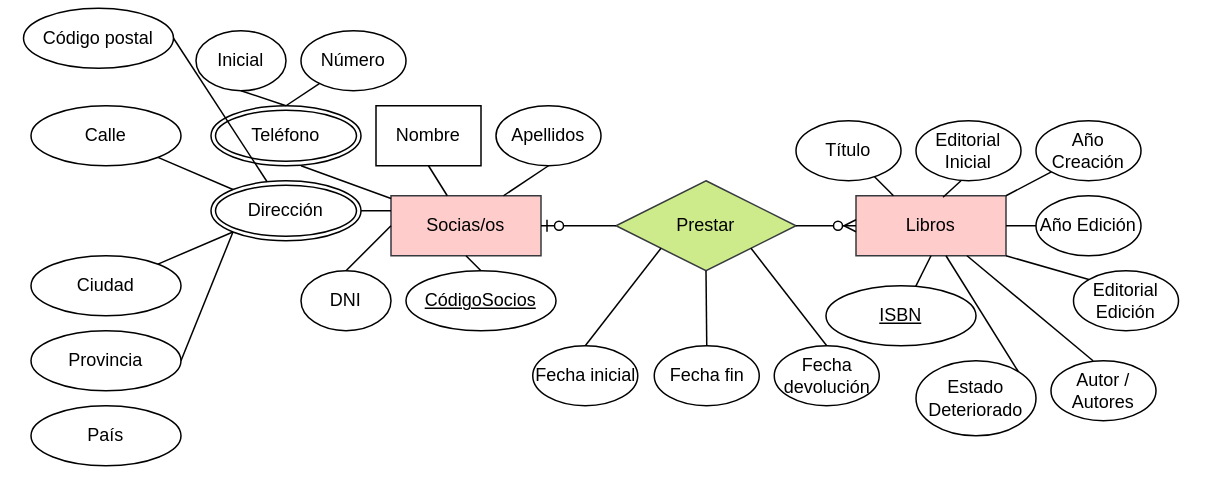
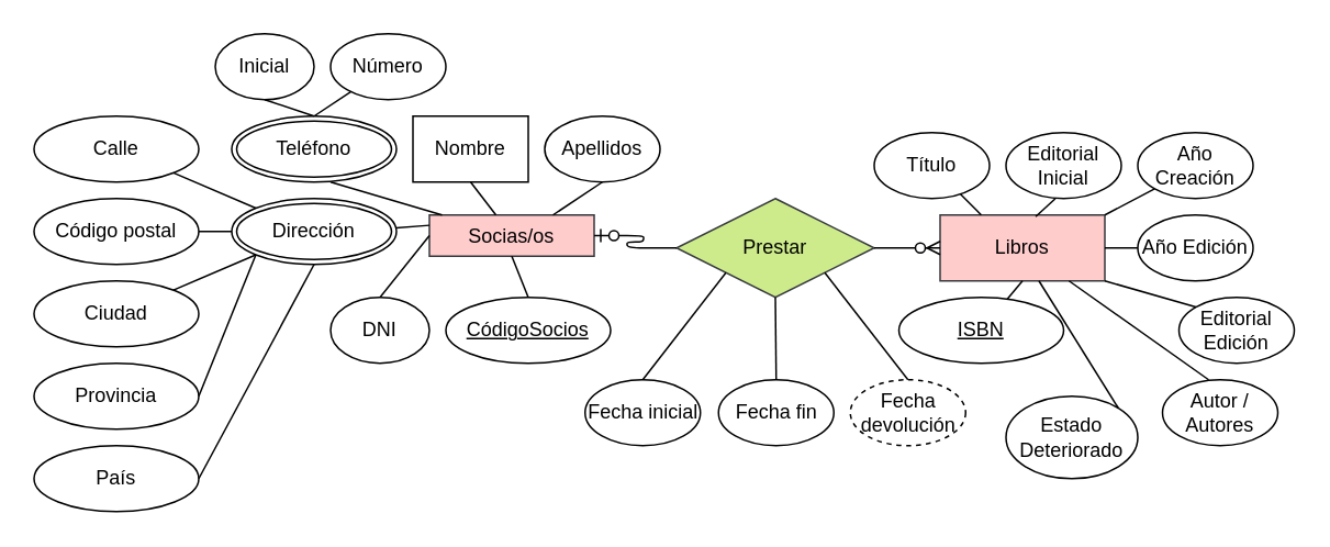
- <mxCell id="10" value="Código postal" style="ellipse;whiteSpace=wrap;html=1;align=center;" vertex="1" parent="1"><mxGeometry x="15" y="5" width="100" height="40" as="geometry" /></mxCell>
+ <mxCell id="10" value="Código postal" style="ellipse;whiteSpace=wrap;html=1;align=center;" vertex="1" parent="1"><mxGeometry x="20" y="120" width="100" height="40" as="geometry" /></mxCell>
- <mxCell id="2" value="Socias/os" style="whiteSpace=wrap;html=1;align=center;fillColor=#ffcccc;strokeColor=#36393d;" vertex="1" parent="1"><mxGeometry x="260" y="130" width="100" height="40" as="geometry" /></mxCell>
+ <mxCell id="2" value="Socias/os" style="whiteSpace=wrap;html=1;align=center;fillColor=#ffcccc;strokeColor=#36393d;" vertex="1" parent="1"><mxGeometry x="260" y="130" width="100" height="25" as="geometry" /></mxCell>
- <mxCell id="38" value="ISBN" style="ellipse;whiteSpace=wrap;html=1;align=center;fontStyle=4;" vertex="1" parent="1"><mxGeometry x="550" y="190" width="100" height="40" as="geometry" /></mxCell>
+ <mxCell id="38" value="ISBN" style="ellipse;whiteSpace=wrap;html=1;align=center;fontStyle=4;" vertex="1" parent="1"><mxGeometry x="545" y="180" width="100" height="40" as="geometry" /></mxCell>
+ <mxCell id="23" value="" style="endArrow=none;html=1;rounded=0;entryX=0.5;entryY=1;entryDx=0;entryDy=0;exitX=1;exitY=0.5;exitDx=0;exitDy=0;" edge="1" parent="1" source="13" target="7"><mxGeometry relative="1" as="geometry"><mxPoint x="124.627" y="195.572" as="sourcePoint" /><mxPoint x="174.645" y="174.142" as="targetPoint" /></mxGeometry></mxCell>
- <mxCell id="43" value="Fecha devolución" style="ellipse;whiteSpace=wrap;html=1;align=center;" vertex="1" parent="1"><mxGeometry x="515.5" y="230" width="70" height="40" as="geometry" /></mxCell>
+ <mxCell id="43" value="Fecha devolución" style="ellipse;whiteSpace=wrap;html=1;align=center;dashed=1;" vertex="1" parent="1"><mxGeometry x="515.5" y="230" width="70" height="40" as="geometry" /></mxCell>
- <mxCell id="39" value="Autor / Autores" style="ellipse;whiteSpace=wrap;html=1;align=center;" vertex="1" parent="1"><mxGeometry x="700" y="240" width="70" height="40" as="geometry" /></mxCell>
+ <mxCell id="39" value="Autor / Autores" style="ellipse;whiteSpace=wrap;html=1;align=center;" vertex="1" parent="1"><mxGeometry x="705" y="230" width="70" height="40" as="geometry" /></mxCell>
